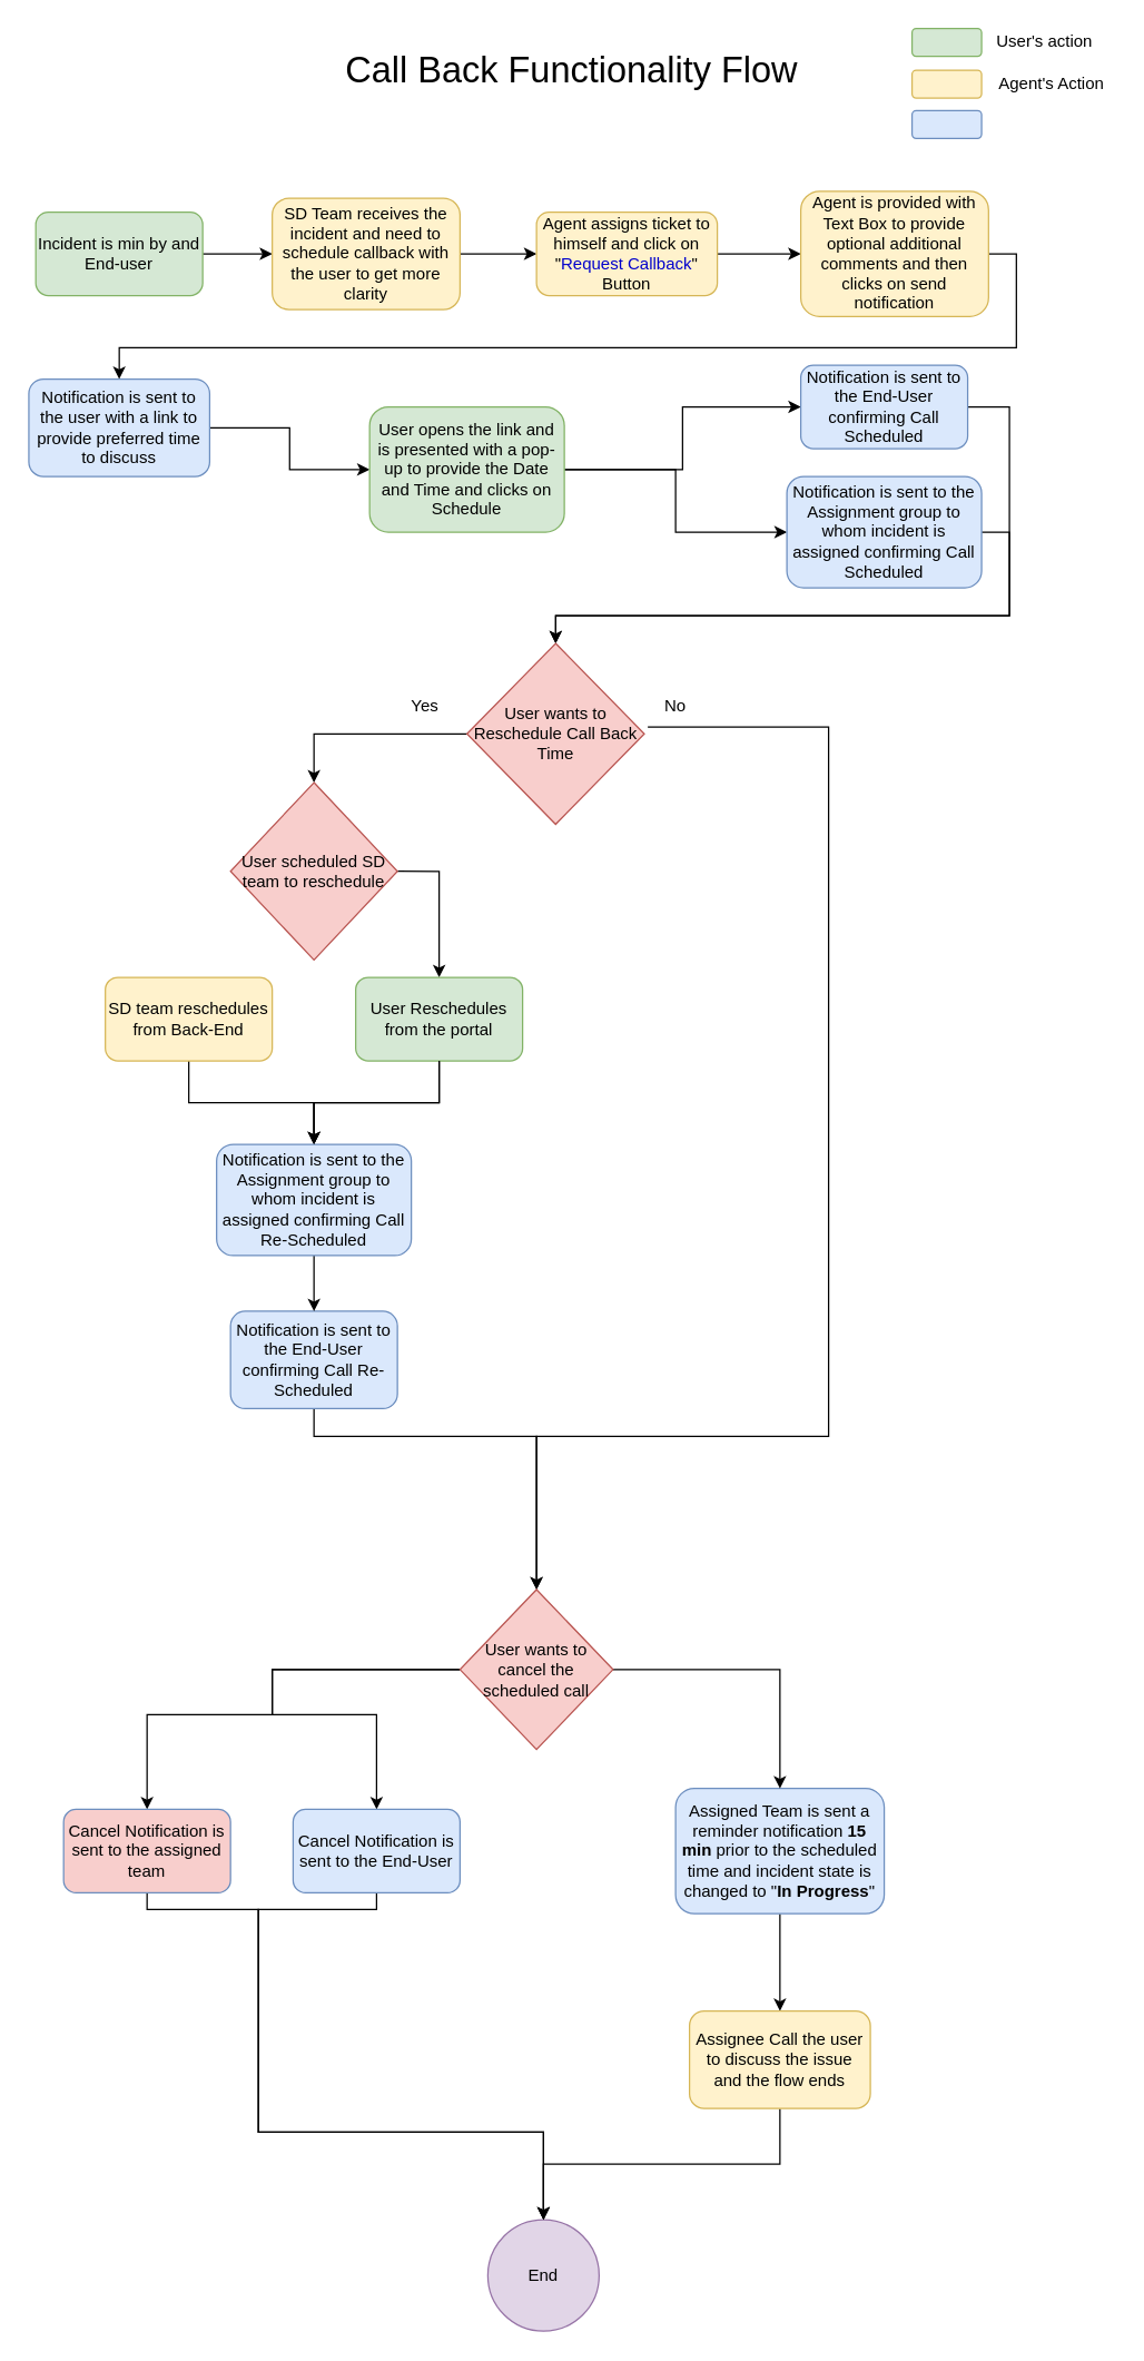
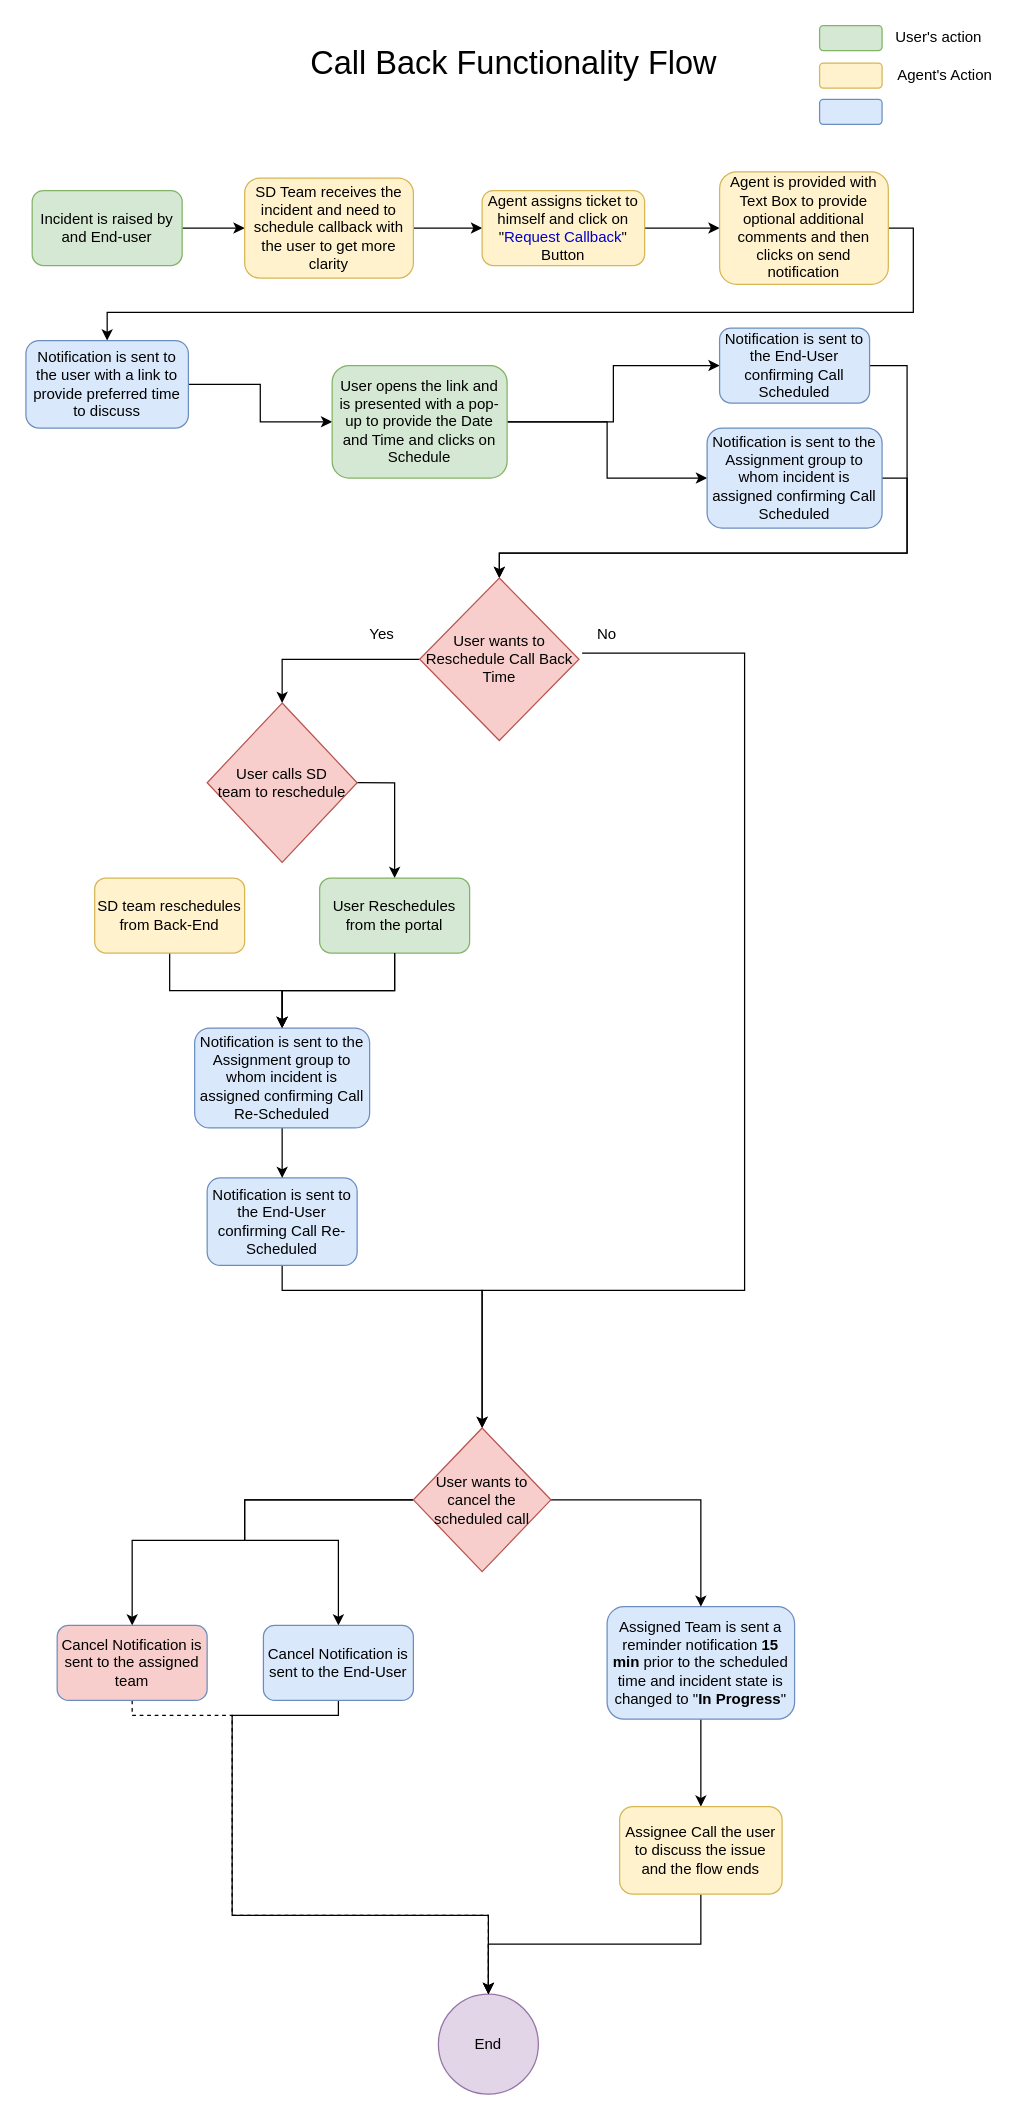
- <mxCell id="3" value="Incident is min by and End-user" style="rounded=1;whiteSpace=wrap;html=1;fillColor=#d5e8d4;strokeColor=#82b366;" vertex="1" parent="1"><mxGeometry x="25" y="152" width="120" height="60" as="geometry" /></mxCell>
+ <mxCell id="3" value="Incident is raised by and End-user" style="rounded=1;whiteSpace=wrap;html=1;fillColor=#d5e8d4;strokeColor=#82b366;" vertex="1" parent="1"><mxGeometry x="25" y="152" width="120" height="60" as="geometry" /></mxCell>
- <mxCell id="29" value="User scheduled SD &lt;br&gt;team to reschedule" style="rhombus;whiteSpace=wrap;html=1;fillColor=#f8cecc;strokeColor=#b85450;" vertex="1" parent="1"><mxGeometry x="165" y="562" width="120" height="127.5" as="geometry" /></mxCell>
+ <mxCell id="29" value="User calls SD &lt;br&gt;team to reschedule" style="rhombus;whiteSpace=wrap;html=1;fillColor=#f8cecc;strokeColor=#b85450;" vertex="1" parent="1"><mxGeometry x="165" y="562" width="120" height="127.5" as="geometry" /></mxCell>
- <mxCell id="44" style="edgeStyle=orthogonalEdgeStyle;rounded=0;orthogonalLoop=1;jettySize=auto;html=1;exitX=0.5;exitY=1;exitDx=0;exitDy=0;entryX=0.5;entryY=0;entryDx=0;entryDy=0;" edge="1" parent="1" source="45" target="23"><mxGeometry relative="1" as="geometry"><Array as="points"><mxPoint x="105" y="1372" /><mxPoint x="185" y="1372" /><mxPoint x="185" y="1532" /><mxPoint x="390" y="1532" /></Array></mxGeometry></mxCell>
+ <mxCell id="44" style="edgeStyle=orthogonalEdgeStyle;rounded=0;orthogonalLoop=1;jettySize=auto;html=1;exitX=0.5;exitY=1;exitDx=0;exitDy=0;entryX=0.5;entryY=0;entryDx=0;entryDy=0;dashed=1;" edge="1" parent="1" source="45" target="23"><mxGeometry relative="1" as="geometry"><Array as="points"><mxPoint x="105" y="1372" /><mxPoint x="185" y="1372" /><mxPoint x="185" y="1532" /><mxPoint x="390" y="1532" /></Array></mxGeometry></mxCell>
